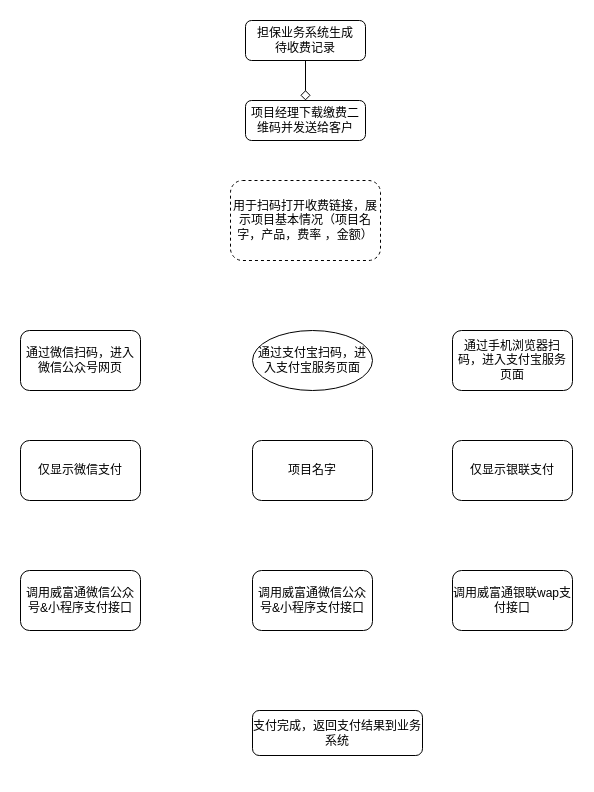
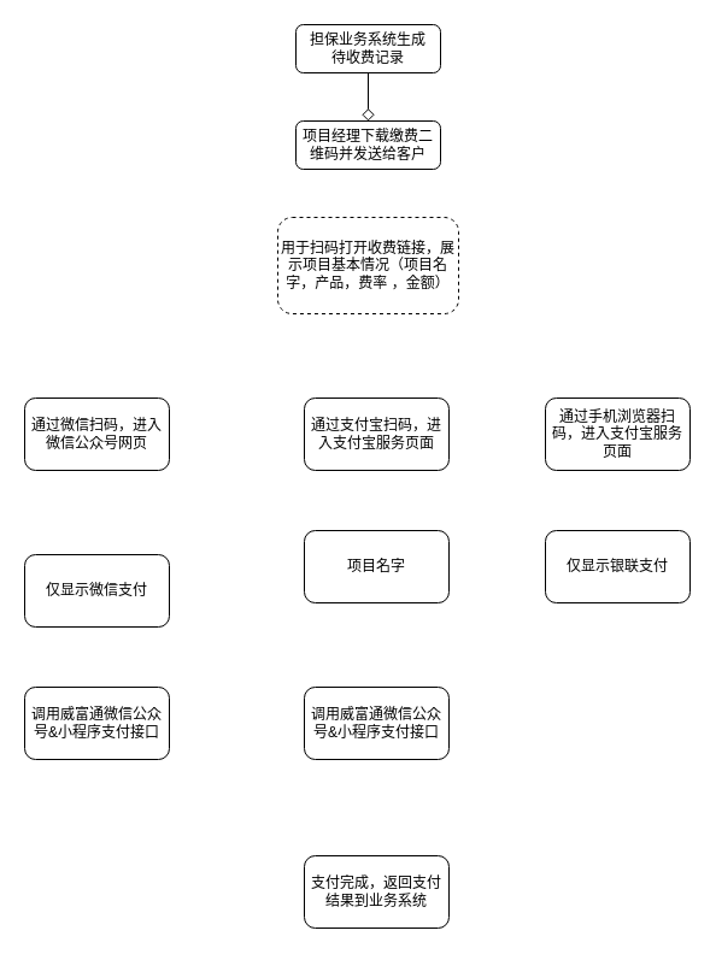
- <mxCell id="8" value="通过支付宝扫码，进入支付宝服务页面" style="ellipse;whiteSpace=wrap;html=1;" vertex="1" parent="1"><mxGeometry x="252" y="330" width="120" height="60" as="geometry" /></mxCell>
+ <mxCell id="8" value="通过支付宝扫码，进入支付宝服务页面" style="rounded=1;whiteSpace=wrap;html=1;" vertex="1" parent="1"><mxGeometry x="252" y="330" width="120" height="60" as="geometry" /></mxCell>
- <mxCell id="7" value="仅显示微信支付" style="rounded=1;whiteSpace=wrap;html=1;" vertex="1" parent="1"><mxGeometry x="20" y="440" width="120" height="60" as="geometry" /></mxCell>
+ <mxCell id="7" value="仅显示微信支付" style="rounded=1;whiteSpace=wrap;html=1;" vertex="1" parent="1"><mxGeometry x="20" y="460" width="120" height="60" as="geometry" /></mxCell>
- <mxCell id="14" value="调用威富通银联wap支付接口" style="rounded=1;whiteSpace=wrap;html=1;" vertex="1" parent="1"><mxGeometry x="452" y="570" width="120" height="60" as="geometry" /></mxCell>
- <mxCell id="15" value="支付完成，返回支付结果到业务系统" style="rounded=1;whiteSpace=wrap;html=1;" vertex="1" parent="1"><mxGeometry x="252" y="710" width="170" height="45" as="geometry" /></mxCell>
+ <mxCell id="15" value="支付完成，返回支付结果到业务系统" style="rounded=1;whiteSpace=wrap;html=1;" vertex="1" parent="1"><mxGeometry x="252" y="710" width="120" height="60" as="geometry" /></mxCell>
